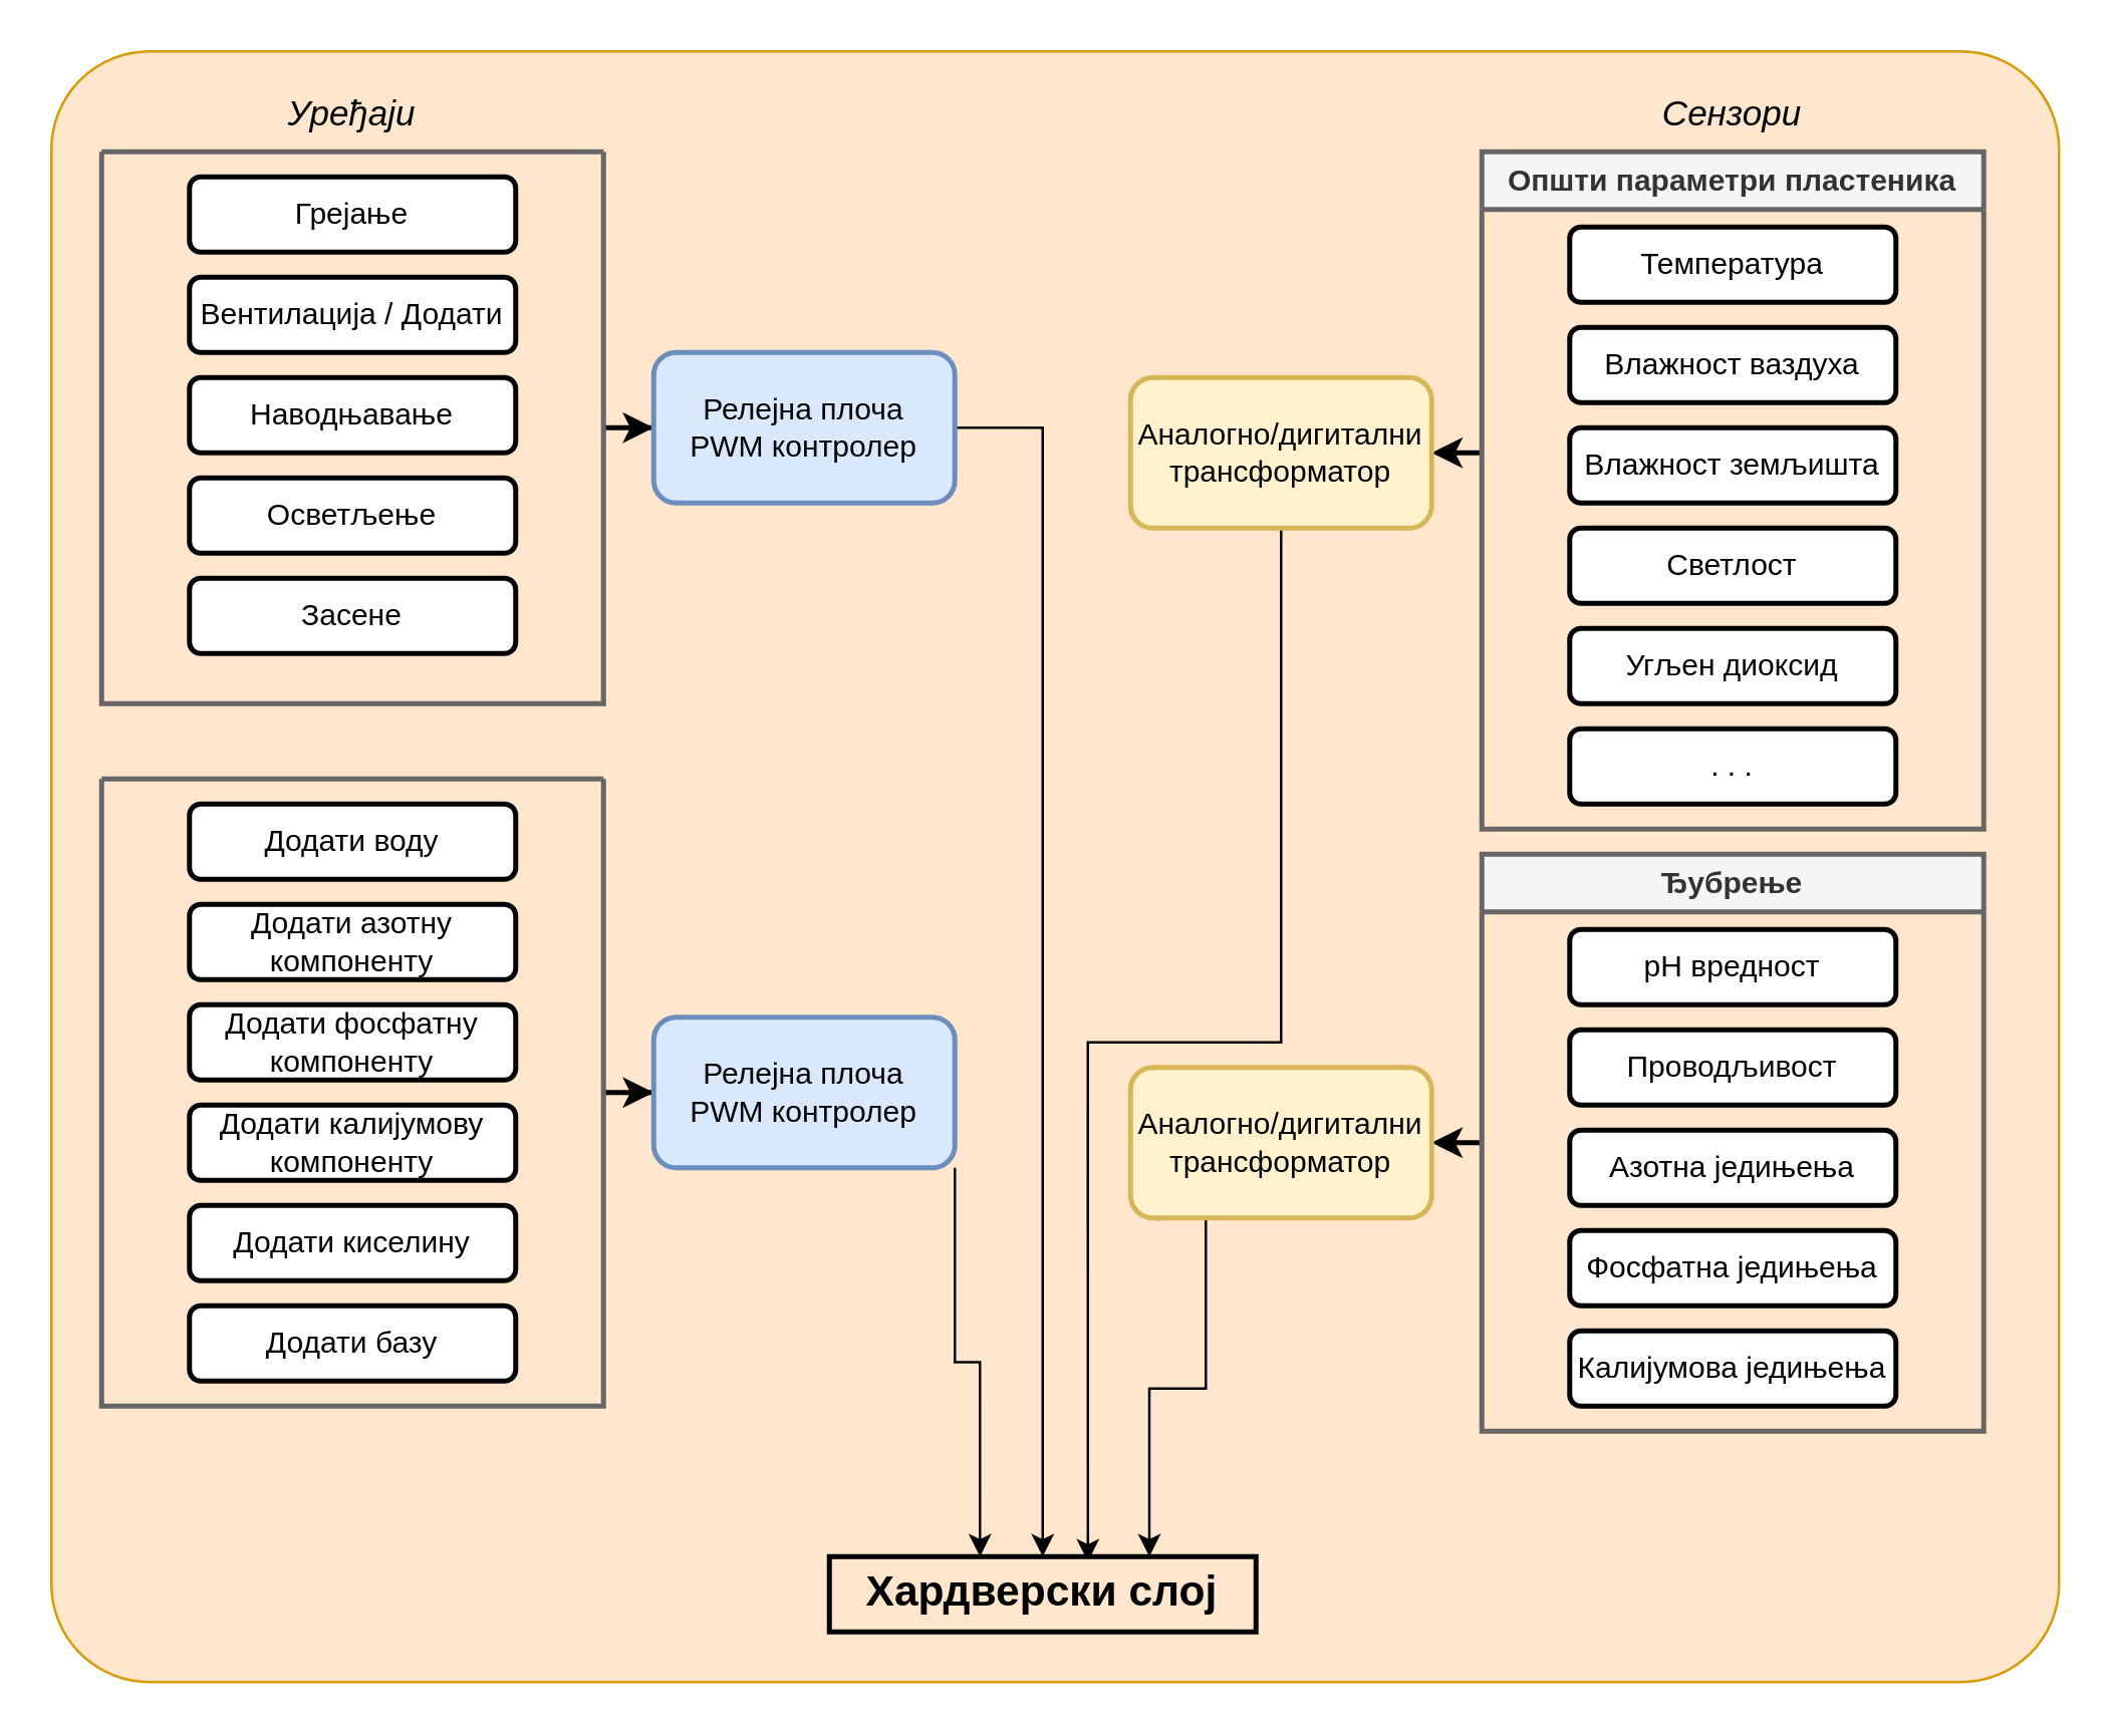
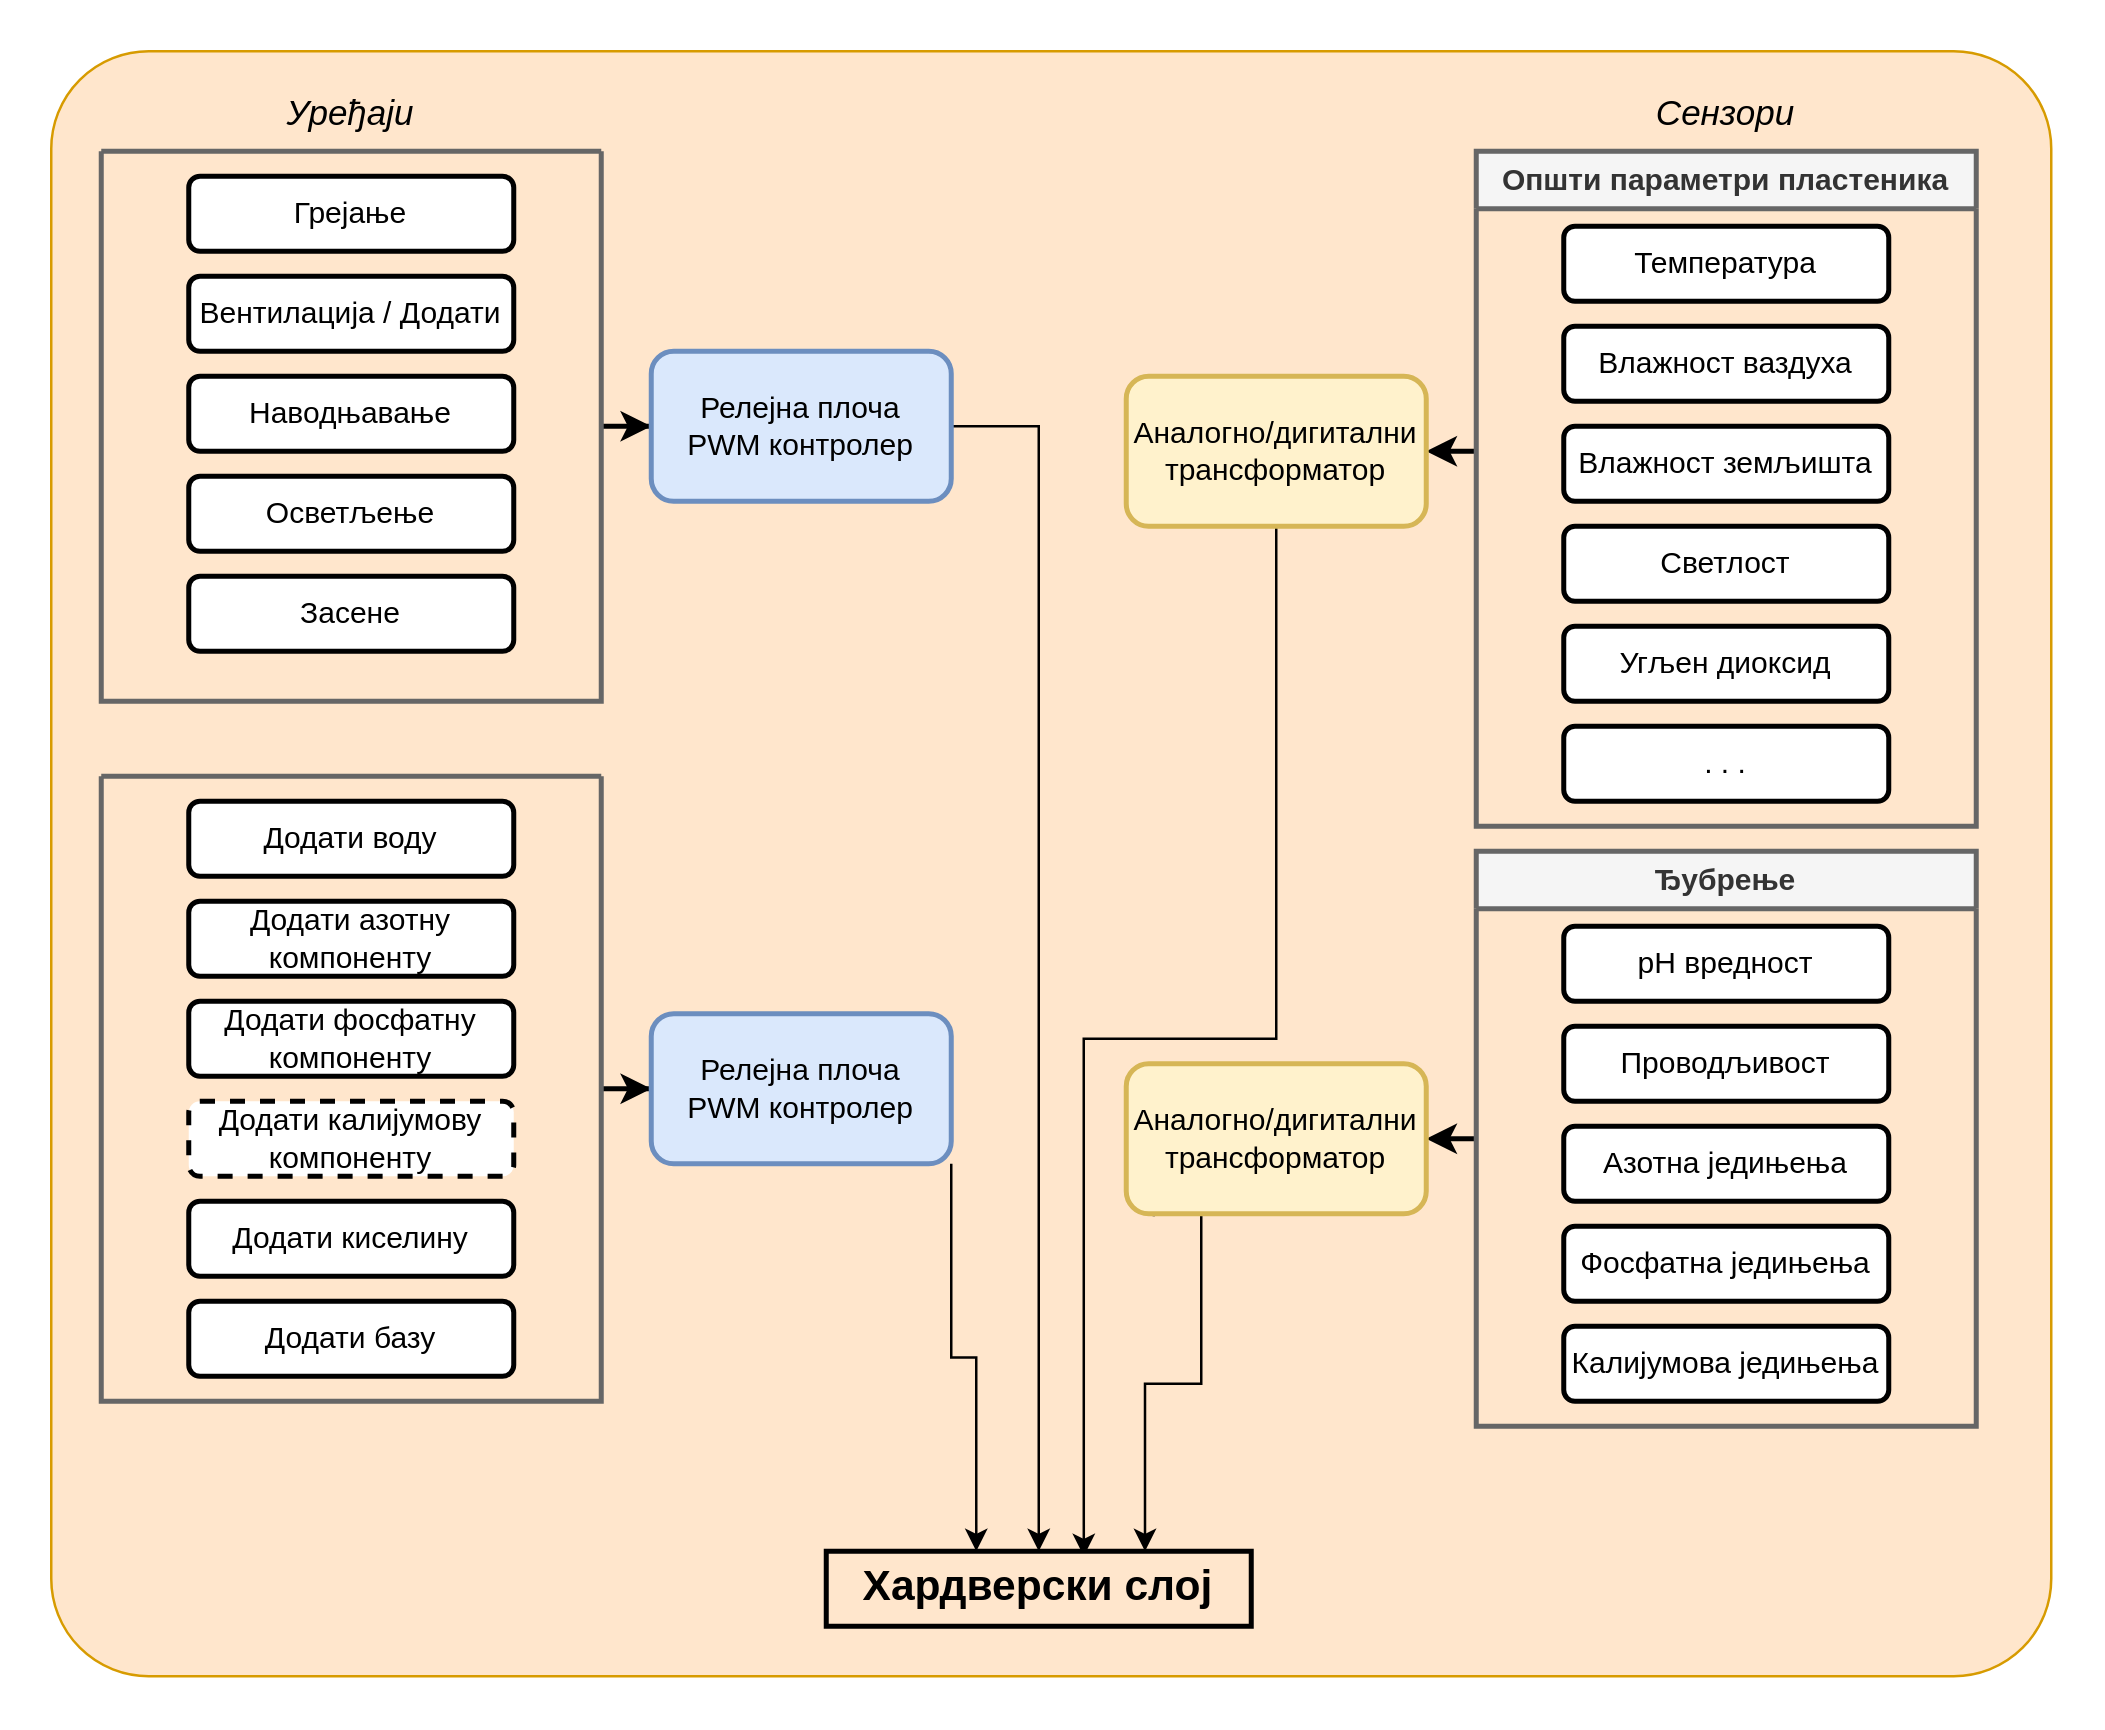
- <mxCell id="36" value="Додати калијумову компоненту" style="rounded=1;whiteSpace=wrap;html=1;strokeWidth=2;" vertex="1" parent="32"><mxGeometry x="35" y="130" width="130" height="30" as="geometry" /></mxCell>
+ <mxCell id="36" value="Додати калијумову компоненту" style="rounded=1;whiteSpace=wrap;html=1;strokeWidth=2;dashed=1;" vertex="1" parent="32"><mxGeometry x="35" y="130" width="130" height="30" as="geometry" /></mxCell>
